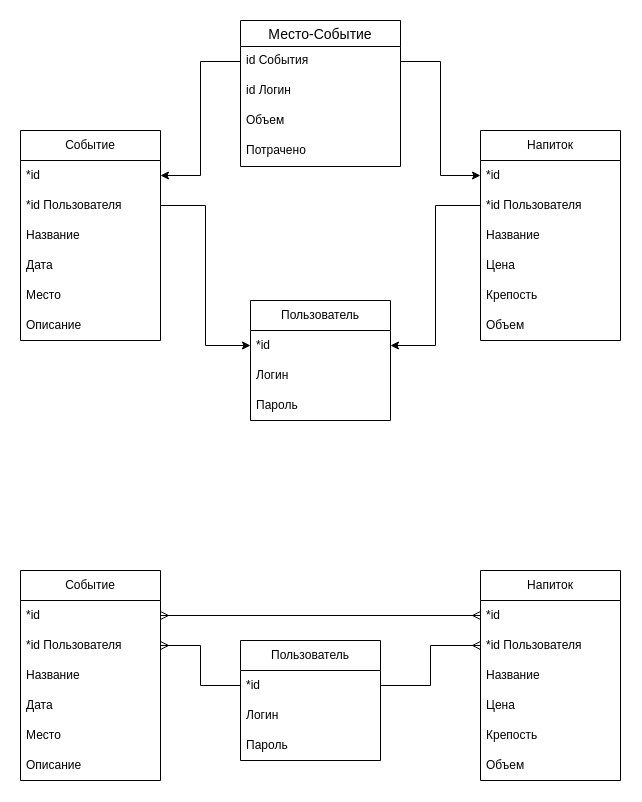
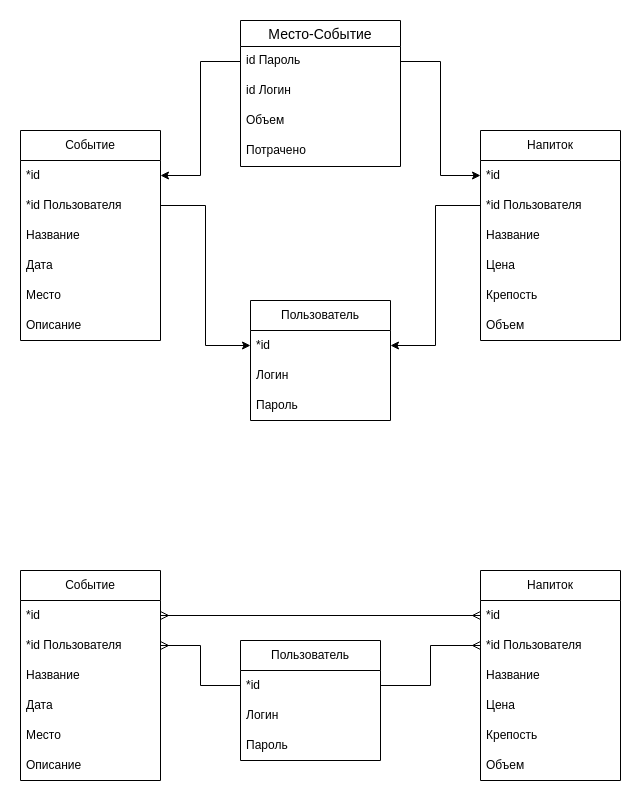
- <mxCell id="23" value="id События" style="text;strokeColor=none;fillColor=none;spacingLeft=4;spacingRight=4;overflow=hidden;rotatable=0;points=[[0,0.5],[1,0.5]];portConstraint=eastwest;fontSize=12;whiteSpace=wrap;html=1;" parent="22" vertex="1"><mxGeometry y="26" width="160" height="30" as="geometry" /></mxCell>
+ <mxCell id="23" value="id Пароль" style="text;strokeColor=none;fillColor=none;spacingLeft=4;spacingRight=4;overflow=hidden;rotatable=0;points=[[0,0.5],[1,0.5]];portConstraint=eastwest;fontSize=12;whiteSpace=wrap;html=1;" parent="22" vertex="1"><mxGeometry y="26" width="160" height="30" as="geometry" /></mxCell>
